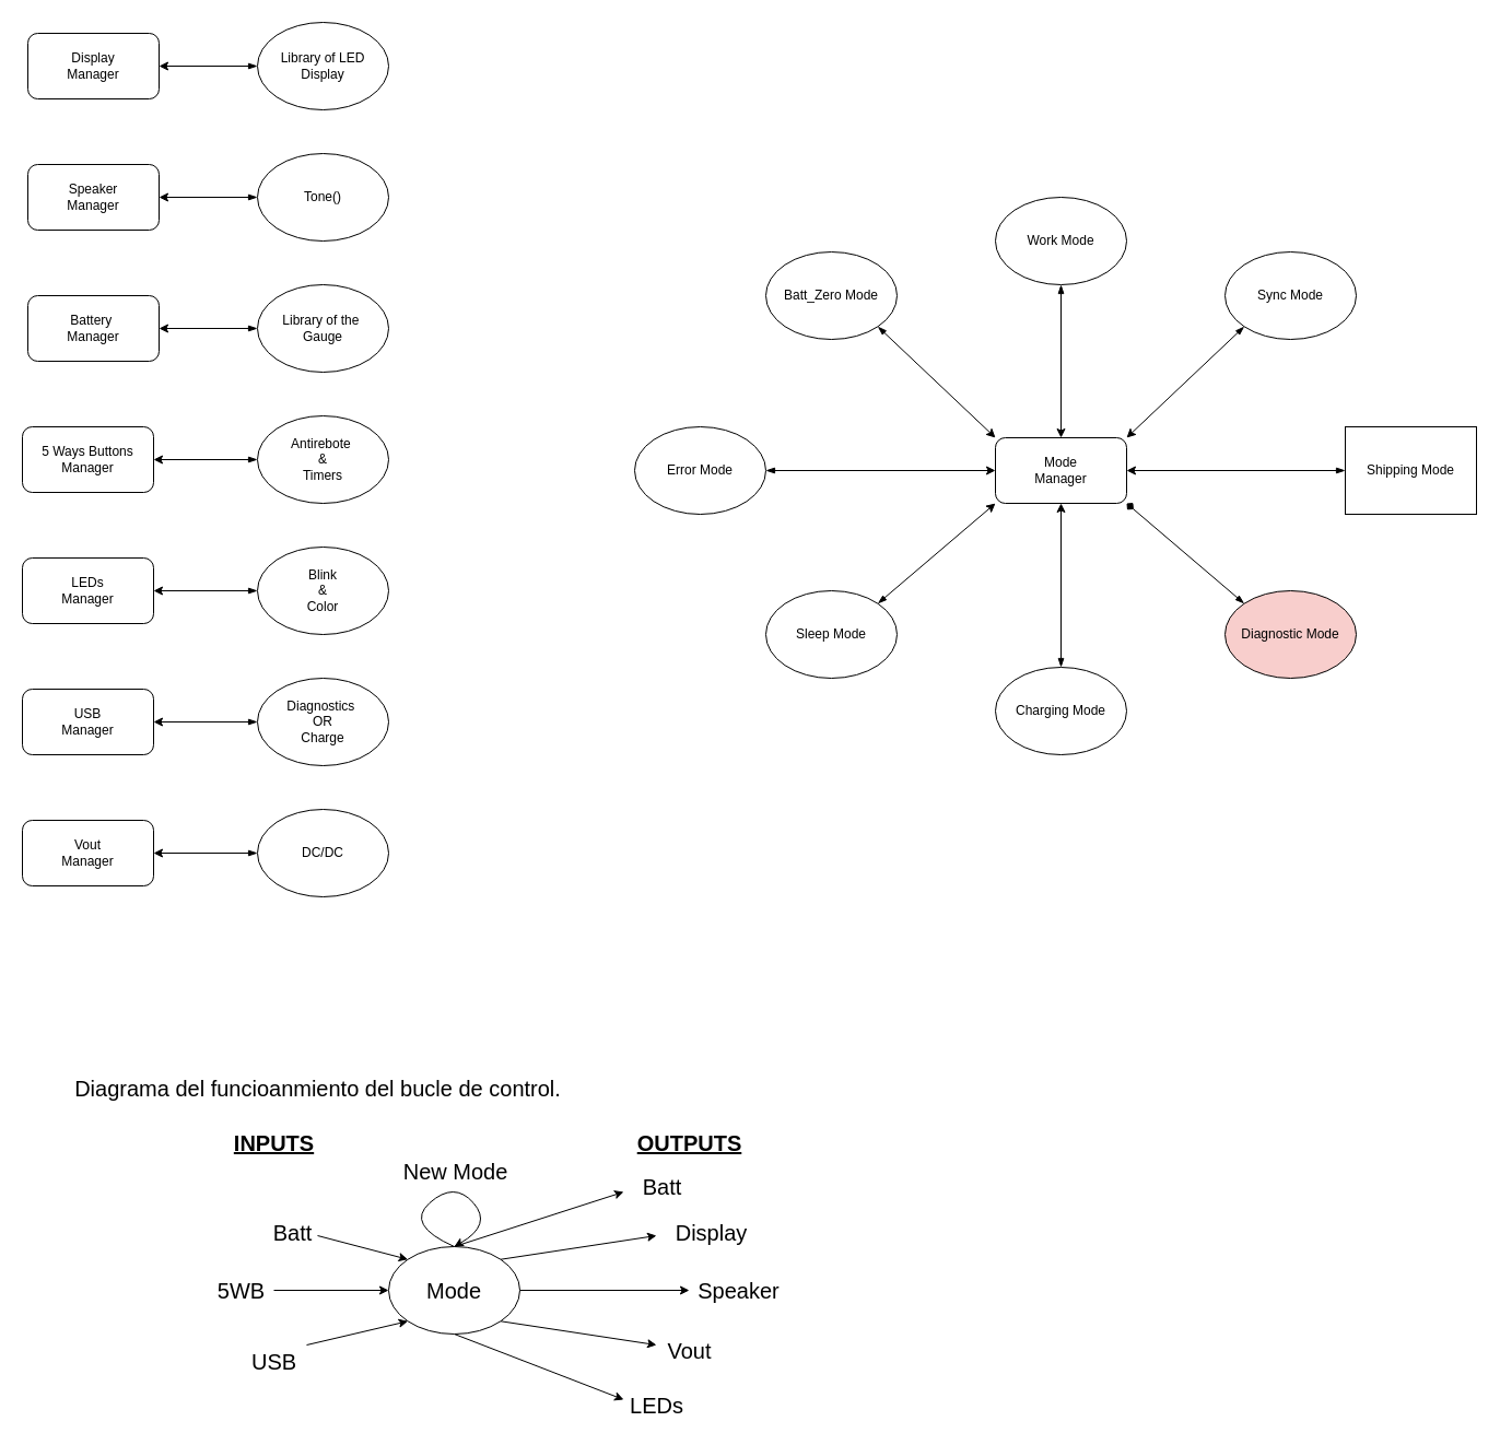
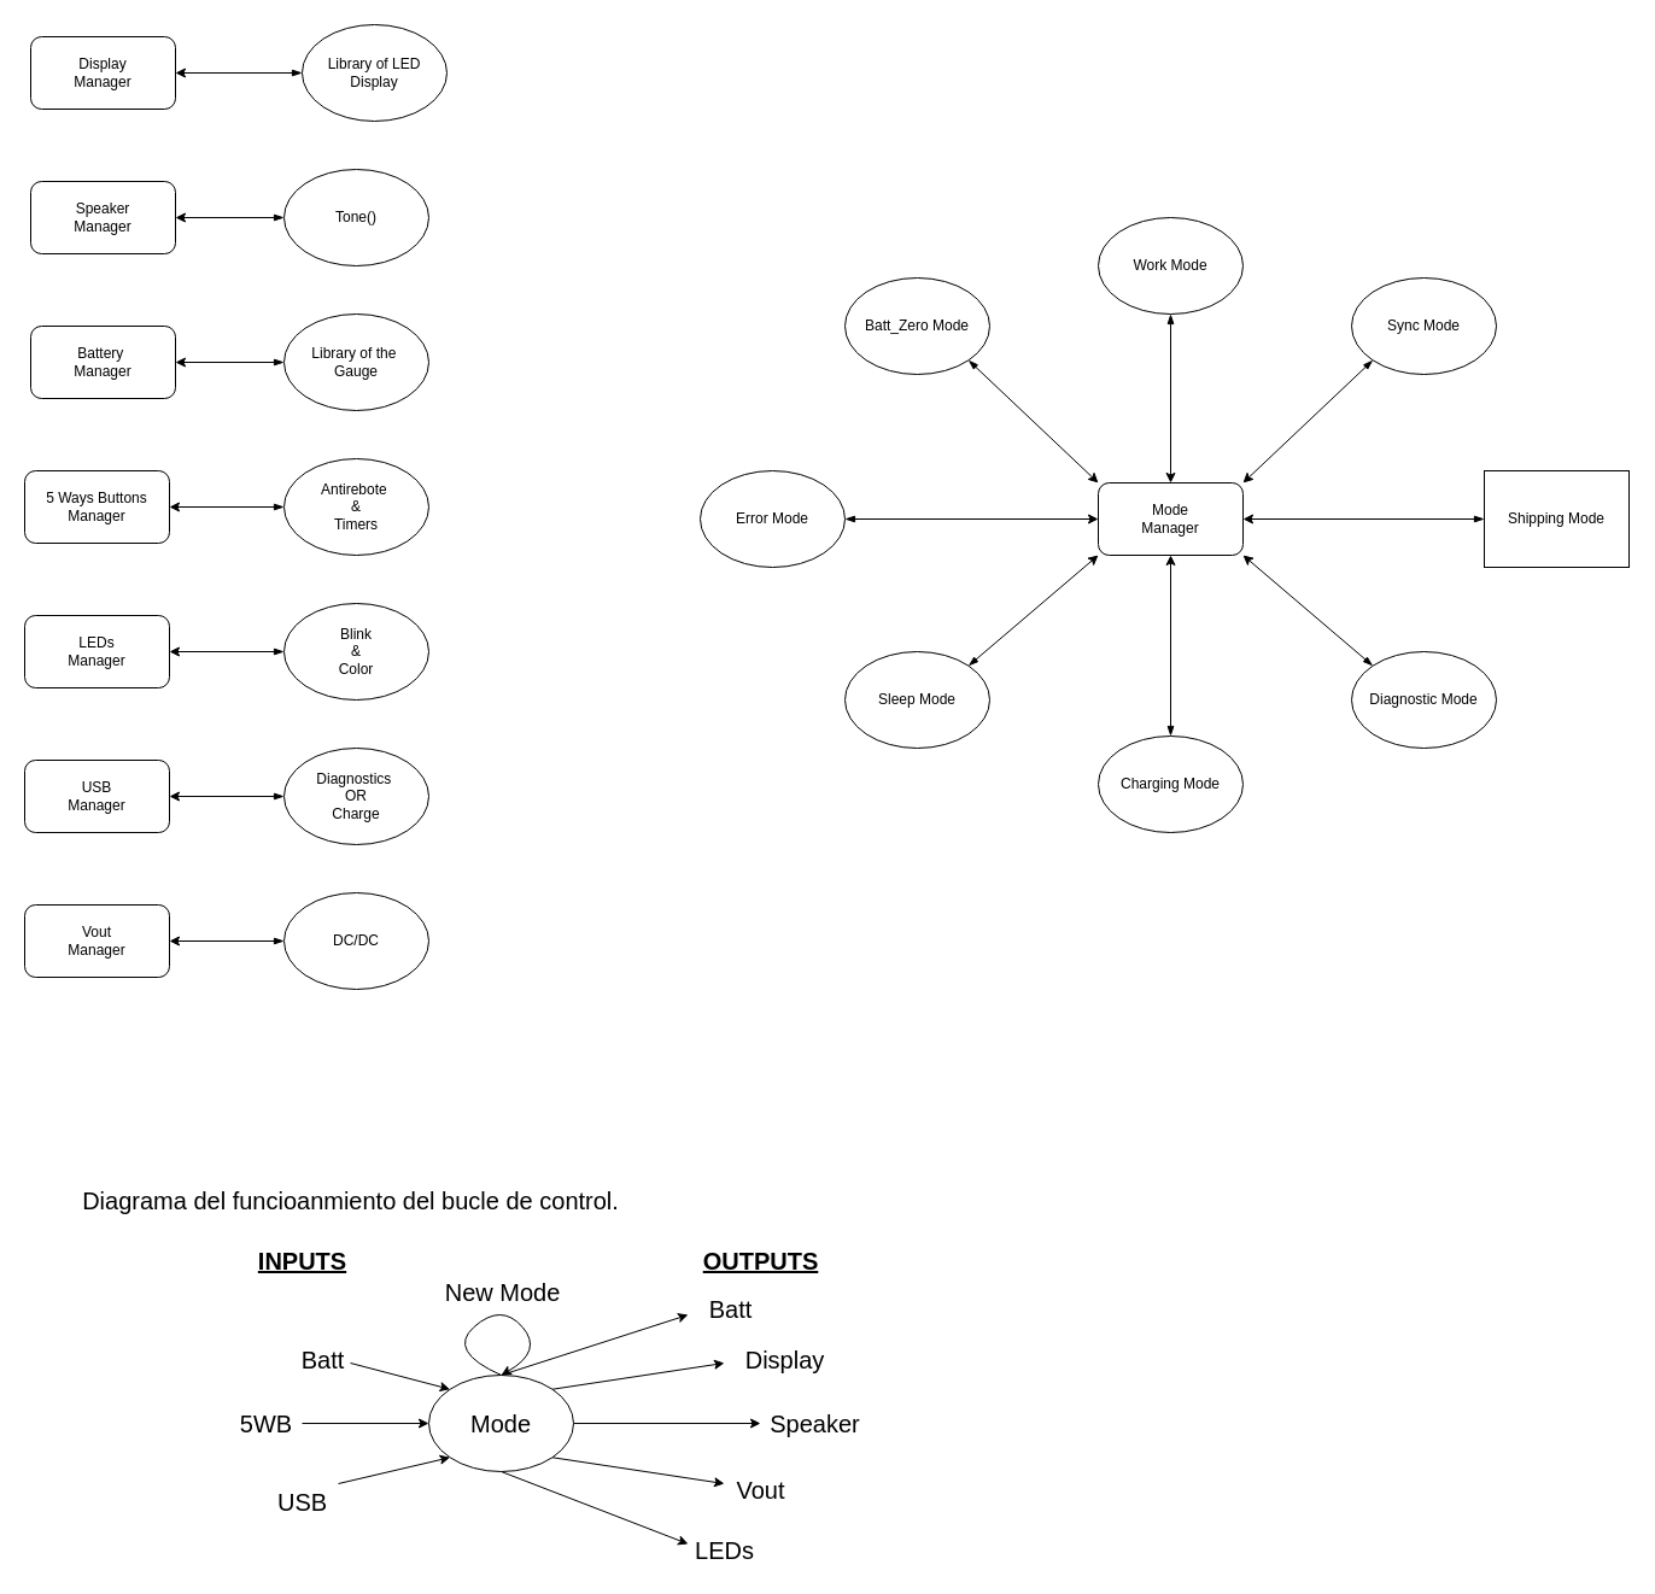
- <mxCell id="27" value="Library of LED Display" style="ellipse;whiteSpace=wrap;html=1;" parent="1" vertex="1"><mxGeometry x="235" y="20" width="120" height="80" as="geometry" /></mxCell>
+ <mxCell id="27" value="Library of LED Display" style="ellipse;whiteSpace=wrap;html=1;" parent="1" vertex="1"><mxGeometry x="250" y="20" width="120" height="80" as="geometry" /></mxCell>
- <mxCell id="13" style="edgeStyle=none;rounded=0;orthogonalLoop=1;jettySize=auto;html=1;exitX=0;exitY=0;exitDx=0;exitDy=0;entryX=1;entryY=1;entryDx=0;entryDy=0;startArrow=blockThin;startFill=1;endArrow=diamond;" parent="1" source="14" target="2" edge="1"><mxGeometry relative="1" as="geometry" /></mxCell>
+ <mxCell id="13" style="edgeStyle=none;rounded=0;orthogonalLoop=1;jettySize=auto;html=1;exitX=0;exitY=0;exitDx=0;exitDy=0;entryX=1;entryY=1;entryDx=0;entryDy=0;startArrow=blockThin;startFill=1;" parent="1" source="14" target="2" edge="1"><mxGeometry relative="1" as="geometry" /></mxCell>
- <mxCell id="14" value="Diagnostic Mode" style="ellipse;whiteSpace=wrap;html=1;fillColor=#f8cecc;" parent="1" vertex="1"><mxGeometry x="1120" y="540" width="120" height="80" as="geometry" /></mxCell>
+ <mxCell id="14" value="Diagnostic Mode" style="ellipse;whiteSpace=wrap;html=1;" parent="1" vertex="1"><mxGeometry x="1120" y="540" width="120" height="80" as="geometry" /></mxCell>
